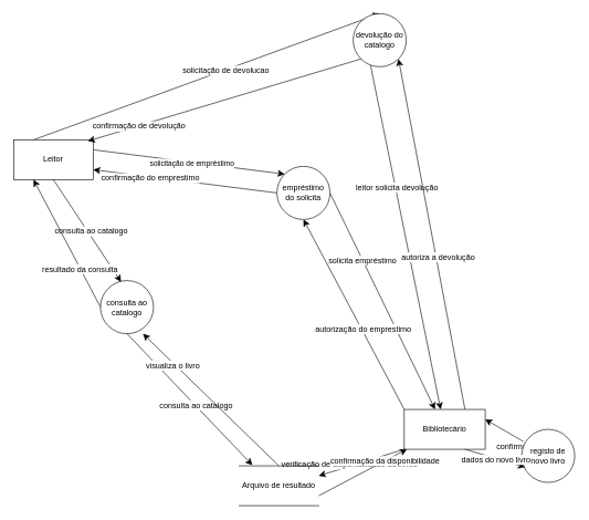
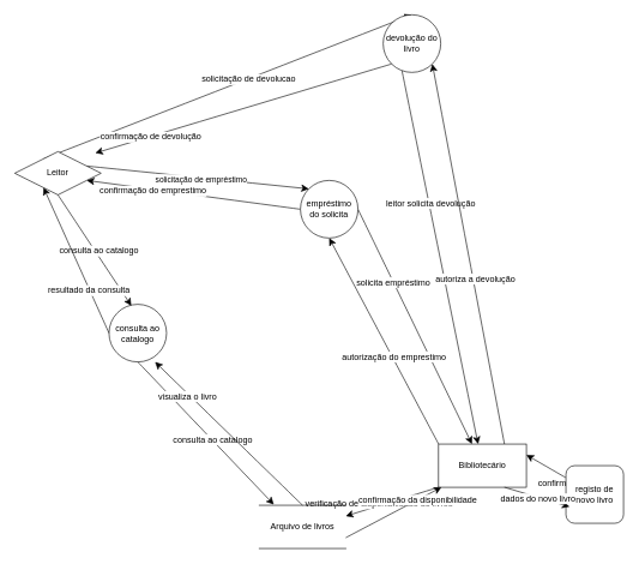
- <mxCell id="17" value="devolução do catalogo" style="ellipse;whiteSpace=wrap;html=1;aspect=fixed;" vertex="1" parent="1"><mxGeometry x="532" y="20" width="80" height="80" as="geometry" /></mxCell>
+ <mxCell id="17" value="devolução do livro" style="ellipse;whiteSpace=wrap;html=1;aspect=fixed;" vertex="1" parent="1"><mxGeometry x="532" y="20" width="80" height="80" as="geometry" /></mxCell>
- <mxCell id="6" value="Leitor" style="rounded=0;whiteSpace=wrap;html=1;" vertex="1" parent="1"><mxGeometry x="20" y="210" width="120" height="60" as="geometry" /></mxCell>
+ <mxCell id="6" value="Leitor" style="rhombus;whiteSpace=wrap;html=1;" vertex="1" parent="1"><mxGeometry x="20" y="210" width="120" height="60" as="geometry" /></mxCell>
- <mxCell id="33" value="registo de novo livro" style="ellipse;whiteSpace=wrap;html=1;aspect=fixed;" vertex="1" parent="1"><mxGeometry x="786" y="646" width="80" height="80" as="geometry" /></mxCell>
+ <mxCell id="33" value="registo de novo livro" style="whiteSpace=wrap;html=1;aspect=fixed;rounded=1;" vertex="1" parent="1"><mxGeometry x="786" y="646" width="80" height="80" as="geometry" /></mxCell>
- <mxCell id="36" value="Arquivo de resultado" style="shape=partialRectangle;whiteSpace=wrap;html=1;left=0;right=0;fillColor=none;" vertex="1" parent="1"><mxGeometry x="360" y="701" width="120" height="60" as="geometry" /></mxCell>
+ <mxCell id="36" value="Arquivo de livros" style="shape=partialRectangle;whiteSpace=wrap;html=1;left=0;right=0;fillColor=none;" vertex="1" parent="1"><mxGeometry x="360" y="701" width="120" height="60" as="geometry" /></mxCell>
